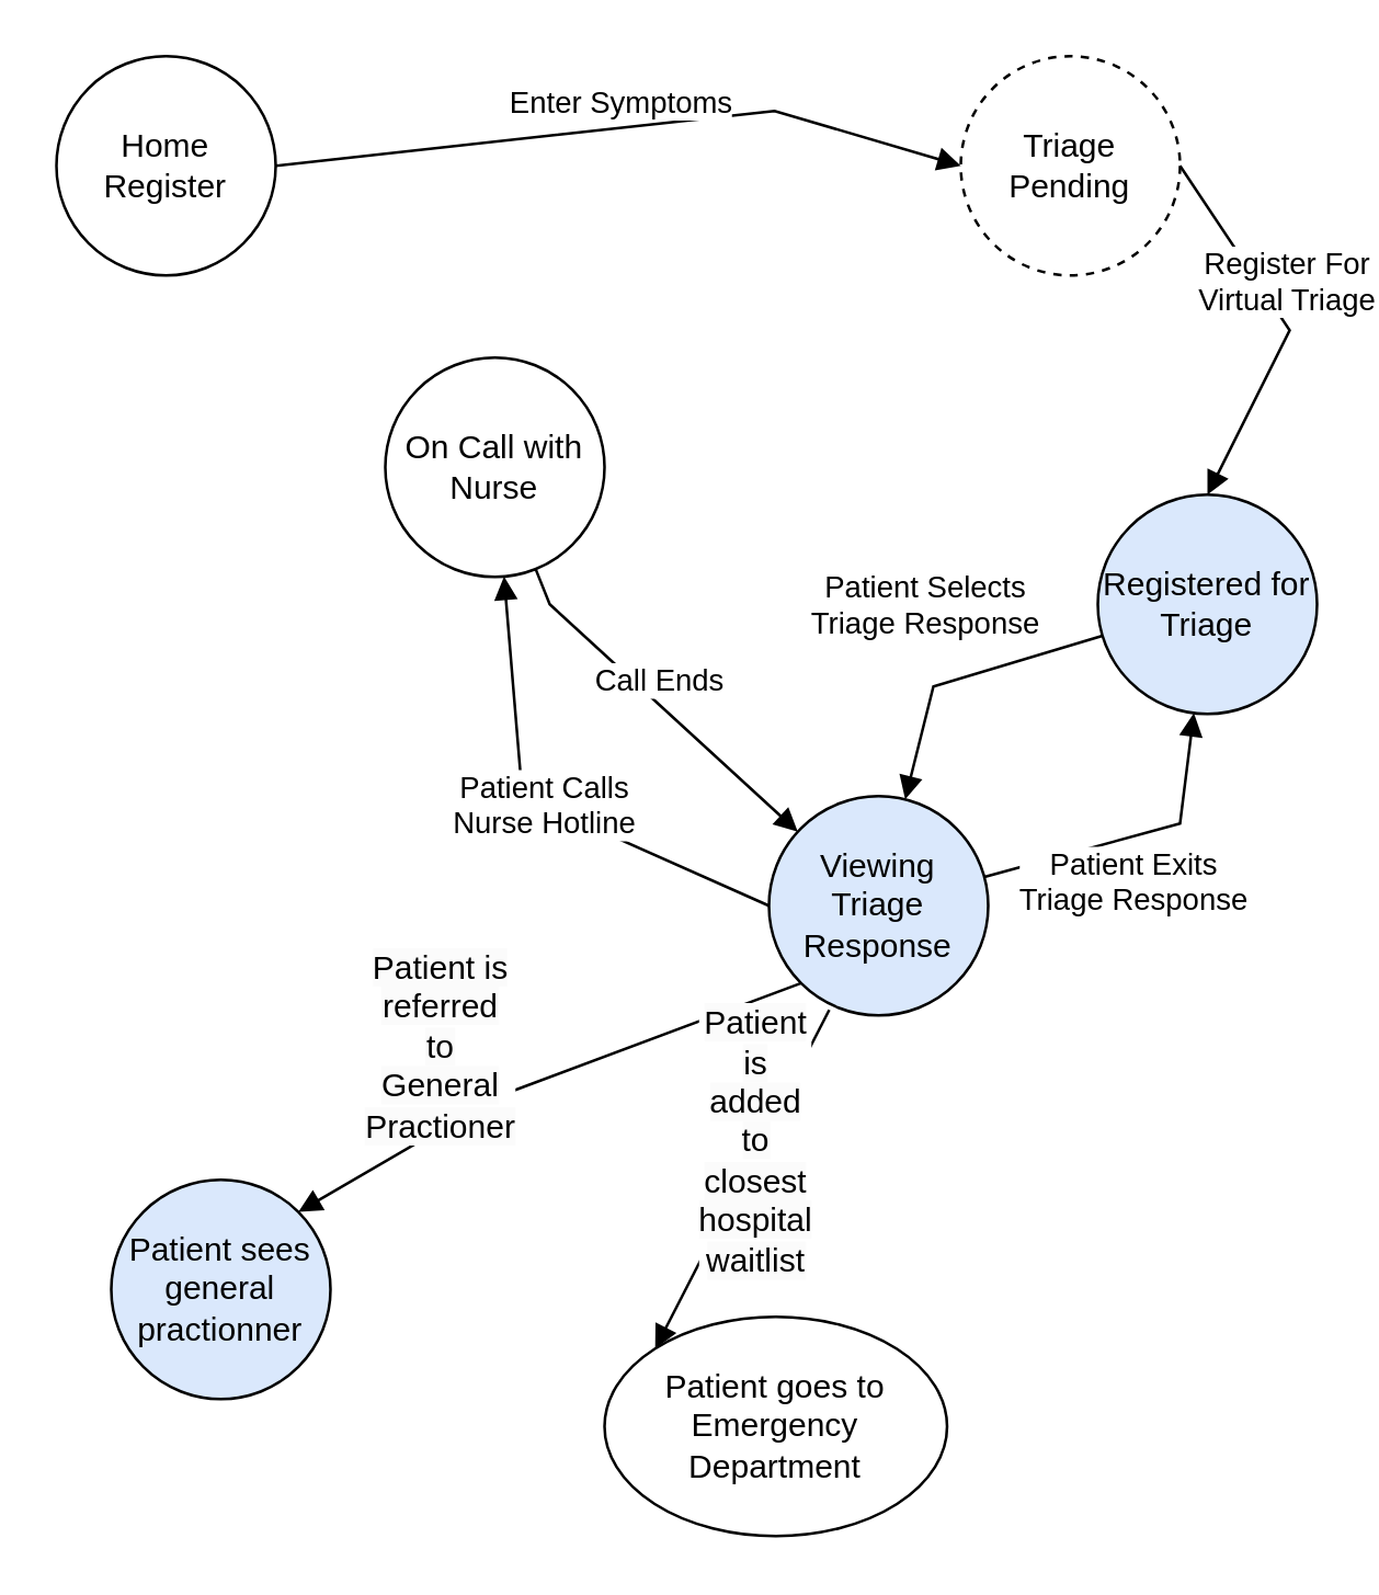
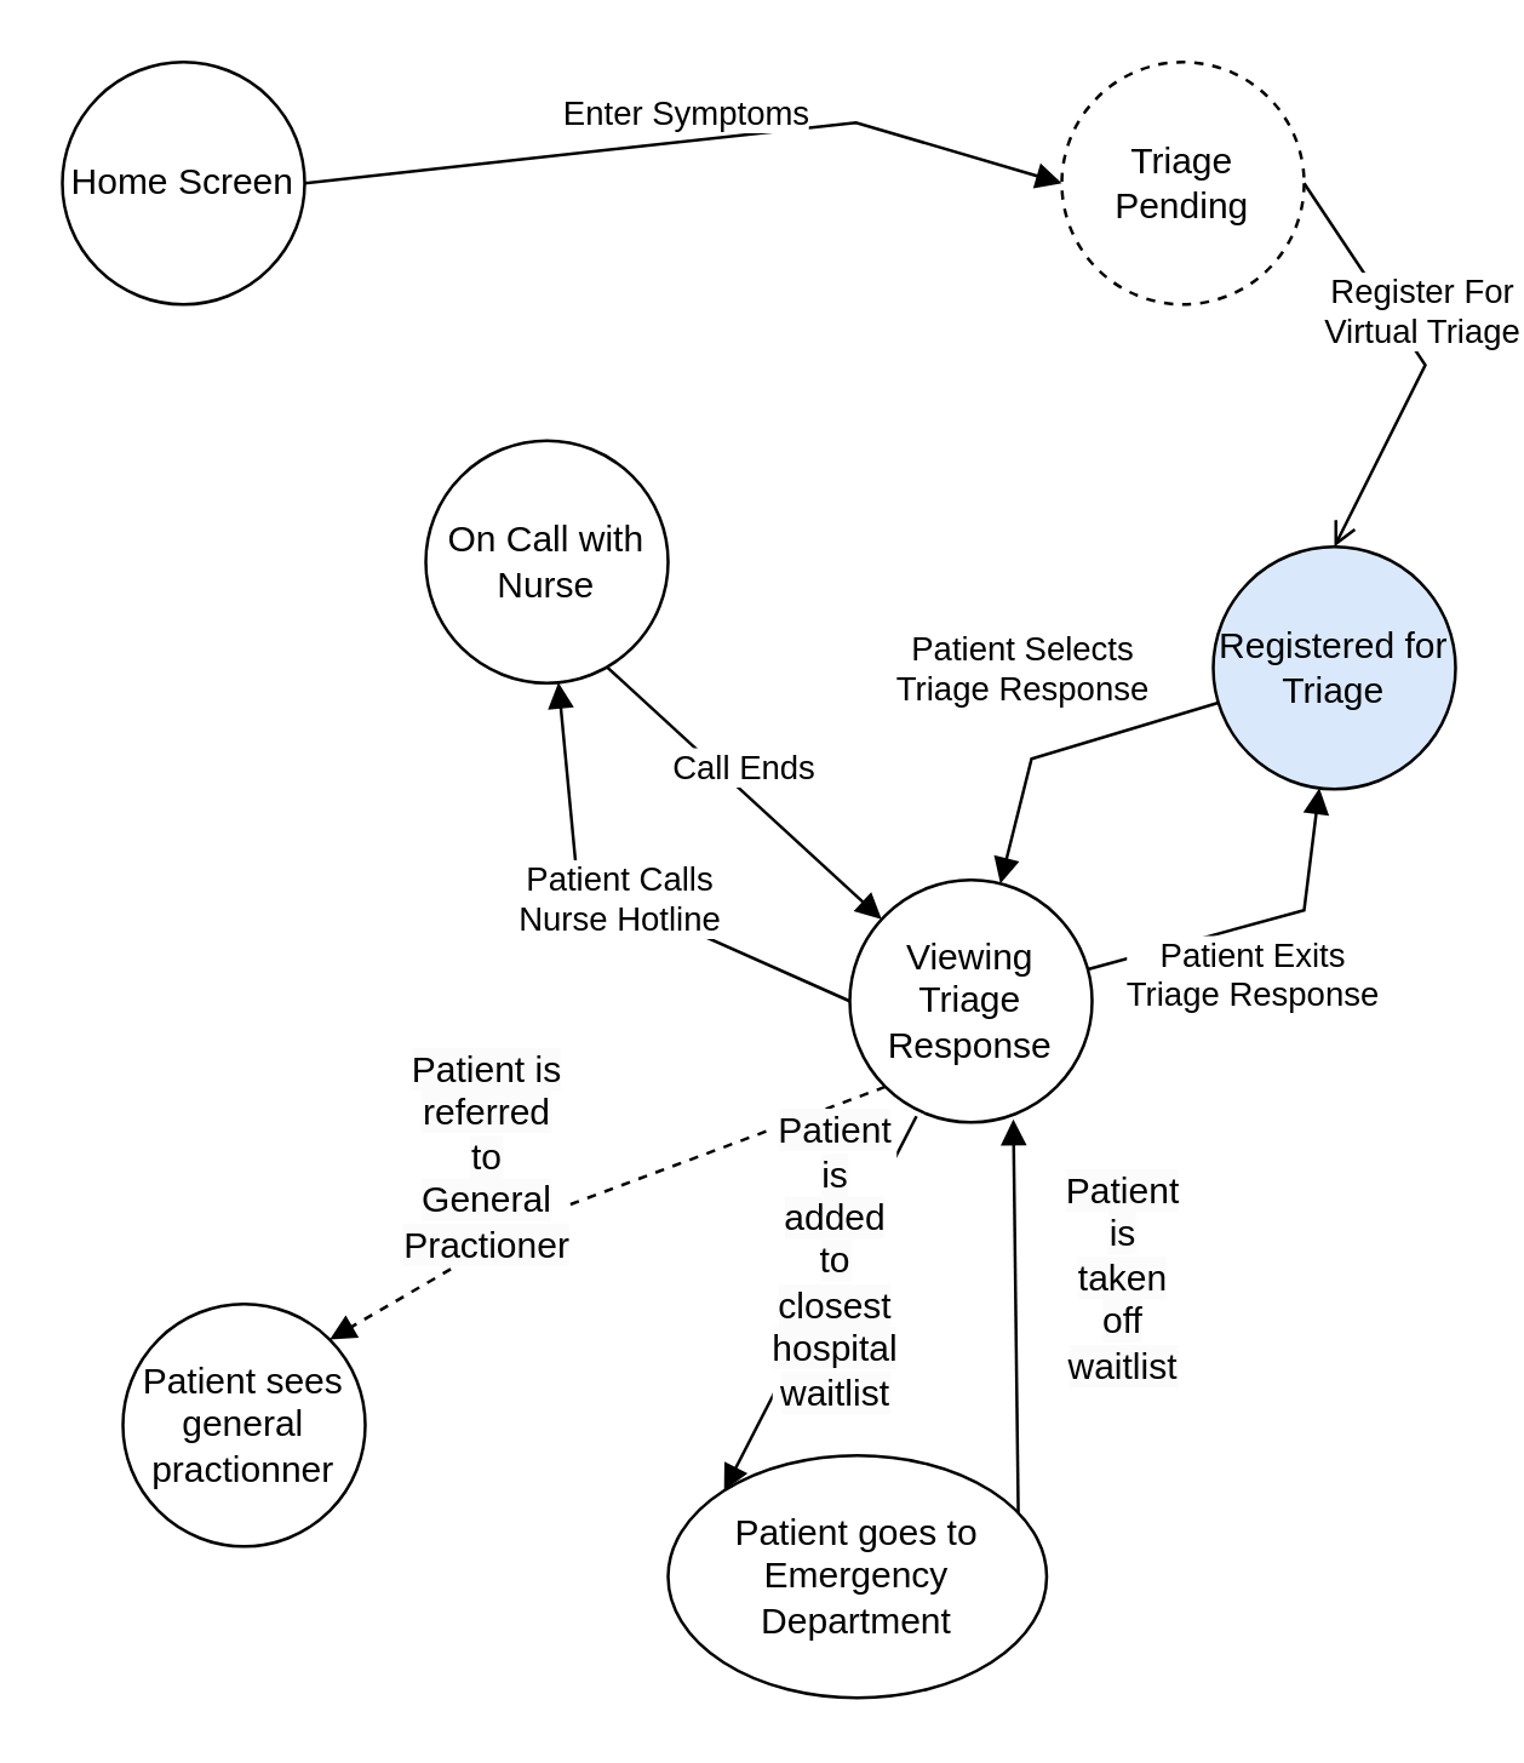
- <mxCell id="2" value="Home Register" style="ellipse;whiteSpace=wrap;html=1;aspect=fixed;" parent="1" vertex="1"><mxGeometry x="20" y="20" width="80" height="80" as="geometry" /></mxCell>
+ <mxCell id="2" value="Home Screen" style="ellipse;whiteSpace=wrap;html=1;aspect=fixed;" parent="1" vertex="1"><mxGeometry x="20" y="20" width="80" height="80" as="geometry" /></mxCell>
- <mxCell id="3" value="On Call with Nurse" style="ellipse;whiteSpace=wrap;html=1;aspect=fixed;" parent="1" vertex="1"><mxGeometry x="140" y="130" width="80" height="80" as="geometry" /></mxCell>
+ <mxCell id="3" value="On Call with Nurse" style="ellipse;whiteSpace=wrap;html=1;aspect=fixed;" parent="1" vertex="1"><mxGeometry x="140" y="145" width="80" height="80" as="geometry" /></mxCell>
- <mxCell id="6" value="Register For&lt;div&gt;Virtual Triage&lt;/div&gt;" style="html=1;verticalAlign=bottom;endArrow=block;curved=0;rounded=0;exitX=1;exitY=0.5;exitDx=0;exitDy=0;entryX=0.5;entryY=0;entryDx=0;entryDy=0;" parent="1" source="7" target="8" edge="1"><mxGeometry width="80" relative="1" as="geometry"><mxPoint x="430.005" y="-17.155" as="sourcePoint" /><mxPoint x="571.295" y="-17.155" as="targetPoint" /><Array as="points"><mxPoint x="470" y="120" /></Array></mxGeometry></mxCell>
+ <mxCell id="6" value="Register For&lt;div&gt;Virtual Triage&lt;/div&gt;" style="html=1;verticalAlign=bottom;endArrow=open;curved=0;rounded=0;exitX=1;exitY=0.5;exitDx=0;exitDy=0;entryX=0.5;entryY=0;entryDx=0;entryDy=0;" parent="1" source="7" target="8" edge="1"><mxGeometry width="80" relative="1" as="geometry"><mxPoint x="430.005" y="-17.155" as="sourcePoint" /><mxPoint x="571.295" y="-17.155" as="targetPoint" /><Array as="points"><mxPoint x="470" y="120" /></Array></mxGeometry></mxCell>
- <mxCell id="10" value="Viewing Triage Response" style="ellipse;whiteSpace=wrap;html=1;aspect=fixed;fillColor=#dae8fc;" parent="1" vertex="1"><mxGeometry x="280" y="290" width="80" height="80" as="geometry" /></mxCell>
+ <mxCell id="10" value="Viewing Triage Response" style="ellipse;whiteSpace=wrap;html=1;aspect=fixed;" parent="1" vertex="1"><mxGeometry x="280" y="290" width="80" height="80" as="geometry" /></mxCell>
- <mxCell id="14" value="&lt;span style=&quot;font-size: 12px; text-wrap-mode: wrap; background-color: rgb(251, 251, 251);&quot;&gt;Patient is referred to General Practioner&lt;/span&gt;" style="html=1;verticalAlign=bottom;endArrow=block;curved=0;rounded=0;exitX=0;exitY=1;exitDx=0;exitDy=0;entryX=1;entryY=0;entryDx=0;entryDy=0;" edge="1" parent="1" source="10" target="13"><mxGeometry x="0.45" y="7" width="80" relative="1" as="geometry"><mxPoint x="205" y="217" as="sourcePoint" /><mxPoint x="301" y="313" as="targetPoint" /><Array as="points"><mxPoint x="180" y="400" /></Array><mxPoint as="offset" /></mxGeometry></mxCell>
+ <mxCell id="14" value="&lt;span style=&quot;font-size: 12px; text-wrap-mode: wrap; background-color: rgb(251, 251, 251);&quot;&gt;Patient is referred to General Practioner&lt;/span&gt;" style="html=1;verticalAlign=bottom;endArrow=block;curved=0;rounded=0;exitX=0;exitY=1;exitDx=0;exitDy=0;entryX=1;entryY=0;entryDx=0;entryDy=0;dashed=1;" edge="1" parent="1" source="10" target="13"><mxGeometry x="0.45" y="7" width="80" relative="1" as="geometry"><mxPoint x="205" y="217" as="sourcePoint" /><mxPoint x="301" y="313" as="targetPoint" /><Array as="points"><mxPoint x="180" y="400" /></Array><mxPoint as="offset" /></mxGeometry></mxCell>
+ <mxCell id="17" value="&lt;span style=&quot;font-size: 12px; text-wrap-mode: wrap; background-color: rgb(251, 251, 251);&quot;&gt;Patient is taken off waitlist&lt;/span&gt;" style="html=1;verticalAlign=bottom;endArrow=block;curved=0;rounded=0;exitX=0.925;exitY=0.238;exitDx=0;exitDy=0;entryX=0.675;entryY=0.988;entryDx=0;entryDy=0;entryPerimeter=0;exitPerimeter=0;" edge="1" parent="1" source="15" target="10"><mxGeometry x="-0.393" y="-35" width="80" relative="1" as="geometry"><mxPoint x="312" y="378" as="sourcePoint" /><mxPoint x="242" y="502" as="targetPoint" /><Array as="points" /><mxPoint as="offset" /></mxGeometry></mxCell>
- <mxCell id="13" value="Patient sees general practionner" style="ellipse;whiteSpace=wrap;html=1;aspect=fixed;fillColor=#dae8fc;" vertex="1" parent="1"><mxGeometry x="40" y="430" width="80" height="80" as="geometry" /></mxCell>
+ <mxCell id="13" value="Patient sees general practionner" style="ellipse;whiteSpace=wrap;html=1;aspect=fixed;" vertex="1" parent="1"><mxGeometry x="40" y="430" width="80" height="80" as="geometry" /></mxCell>
